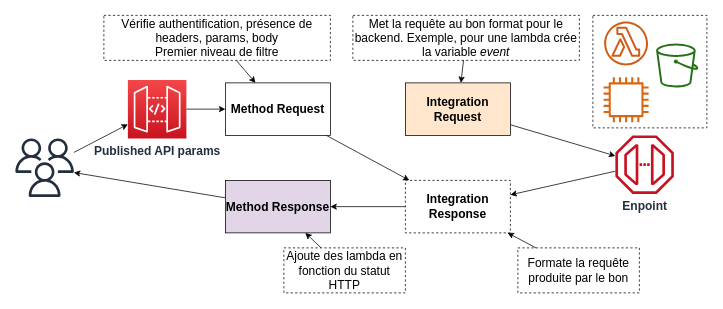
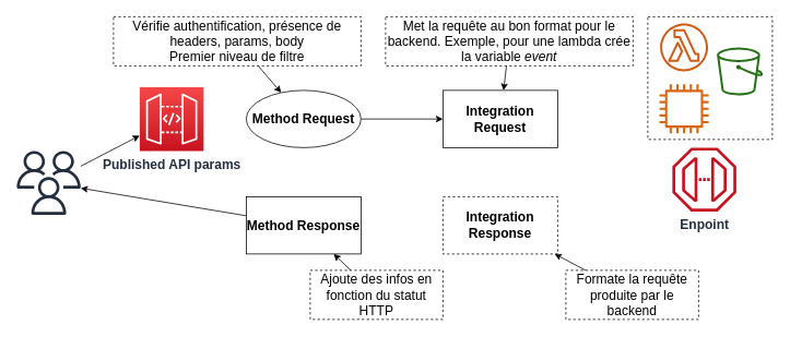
- <mxCell id="3" style="edgeStyle=none;rounded=0;orthogonalLoop=1;jettySize=auto;html=1;fontSize=16;" edge="1" parent="1" source="4" target="6"><mxGeometry relative="1" as="geometry" /></mxCell>
- <mxCell id="6" value="Method Request" style="rounded=0;whiteSpace=wrap;html=1;fontSize=16;fontStyle=1" vertex="1" parent="1"><mxGeometry x="300" y="110" width="140" height="70" as="geometry" /></mxCell>
+ <mxCell id="6" value="Method Request" style="ellipse;whiteSpace=wrap;html=1;fontSize=16;fontStyle=1;" vertex="1" parent="1"><mxGeometry x="300" y="110" width="140" height="70" as="geometry" /></mxCell>
- <mxCell id="8" value="Integration Request" style="rounded=0;whiteSpace=wrap;html=1;fontSize=16;fontStyle=1;fillColor=#ffe6cc;" vertex="1" parent="1"><mxGeometry x="540" y="110" width="140" height="70" as="geometry" /></mxCell>
+ <mxCell id="8" value="Integration Request" style="rounded=0;whiteSpace=wrap;html=1;fontSize=16;fontStyle=1" vertex="1" parent="1"><mxGeometry x="540" y="110" width="140" height="70" as="geometry" /></mxCell>
- <mxCell id="7" style="edgeStyle=none;rounded=0;orthogonalLoop=1;jettySize=auto;html=1;fontSize=16;" edge="1" parent="1" source="8" target="21"><mxGeometry relative="1" as="geometry" /></mxCell>
- <mxCell id="5" style="edgeStyle=none;rounded=0;orthogonalLoop=1;jettySize=auto;html=1;fontSize=16;" edge="1" parent="1" source="6" target="10"><mxGeometry relative="1" as="geometry" /></mxCell>
+ <mxCell id="5" style="edgeStyle=none;rounded=0;orthogonalLoop=1;jettySize=auto;html=1;fontSize=16;" edge="1" parent="1" source="6" target="8"><mxGeometry relative="1" as="geometry" /></mxCell>
- <mxCell id="2" style="edgeStyle=none;rounded=0;orthogonalLoop=1;jettySize=auto;html=1;fontSize=16;" edge="1" parent="1" source="21" target="10"><mxGeometry relative="1" as="geometry" /></mxCell>
- <mxCell id="12" value="Method Response" style="rounded=0;whiteSpace=wrap;html=1;fontSize=16;fontStyle=1;fillColor=#e1d5e7;" vertex="1" parent="1"><mxGeometry x="300" y="240" width="140" height="70" as="geometry" /></mxCell>
+ <mxCell id="12" value="Method Response" style="rounded=0;whiteSpace=wrap;html=1;fontSize=16;fontStyle=1" vertex="1" parent="1"><mxGeometry x="300" y="240" width="140" height="70" as="geometry" /></mxCell>
- <mxCell id="9" style="edgeStyle=none;rounded=0;orthogonalLoop=1;jettySize=auto;html=1;fontSize=16;" edge="1" parent="1" source="10" target="12"><mxGeometry relative="1" as="geometry" /></mxCell>
- <mxCell id="20" value="Ajoute des lambda en fonction du statut HTTP" style="text;html=1;fillColor=none;align=center;verticalAlign=middle;whiteSpace=wrap;rounded=0;fontSize=16;fontStyle=0;dashed=1;strokeColor=#000000;" vertex="1" parent="1"><mxGeometry x="378" y="330" width="162" height="60" as="geometry" /></mxCell>
+ <mxCell id="20" value="Ajoute des infos en fonction du statut HTTP" style="text;html=1;fillColor=none;align=center;verticalAlign=middle;whiteSpace=wrap;rounded=0;fontSize=16;fontStyle=0;dashed=1;strokeColor=#000000;" vertex="1" parent="1"><mxGeometry x="378" y="330" width="162" height="60" as="geometry" /></mxCell>
- <mxCell id="18" value="Formate la requête produite par le bon" style="text;html=1;fillColor=none;align=center;verticalAlign=middle;whiteSpace=wrap;rounded=0;fontSize=16;fontStyle=0;dashed=1;strokeColor=#000000;" vertex="1" parent="1"><mxGeometry x="690" y="330" width="162" height="60" as="geometry" /></mxCell>
+ <mxCell id="18" value="Formate la requête produite par le backend" style="text;html=1;fillColor=none;align=center;verticalAlign=middle;whiteSpace=wrap;rounded=0;fontSize=16;fontStyle=0;dashed=1;strokeColor=#000000;" vertex="1" parent="1"><mxGeometry x="690" y="330" width="162" height="60" as="geometry" /></mxCell>
